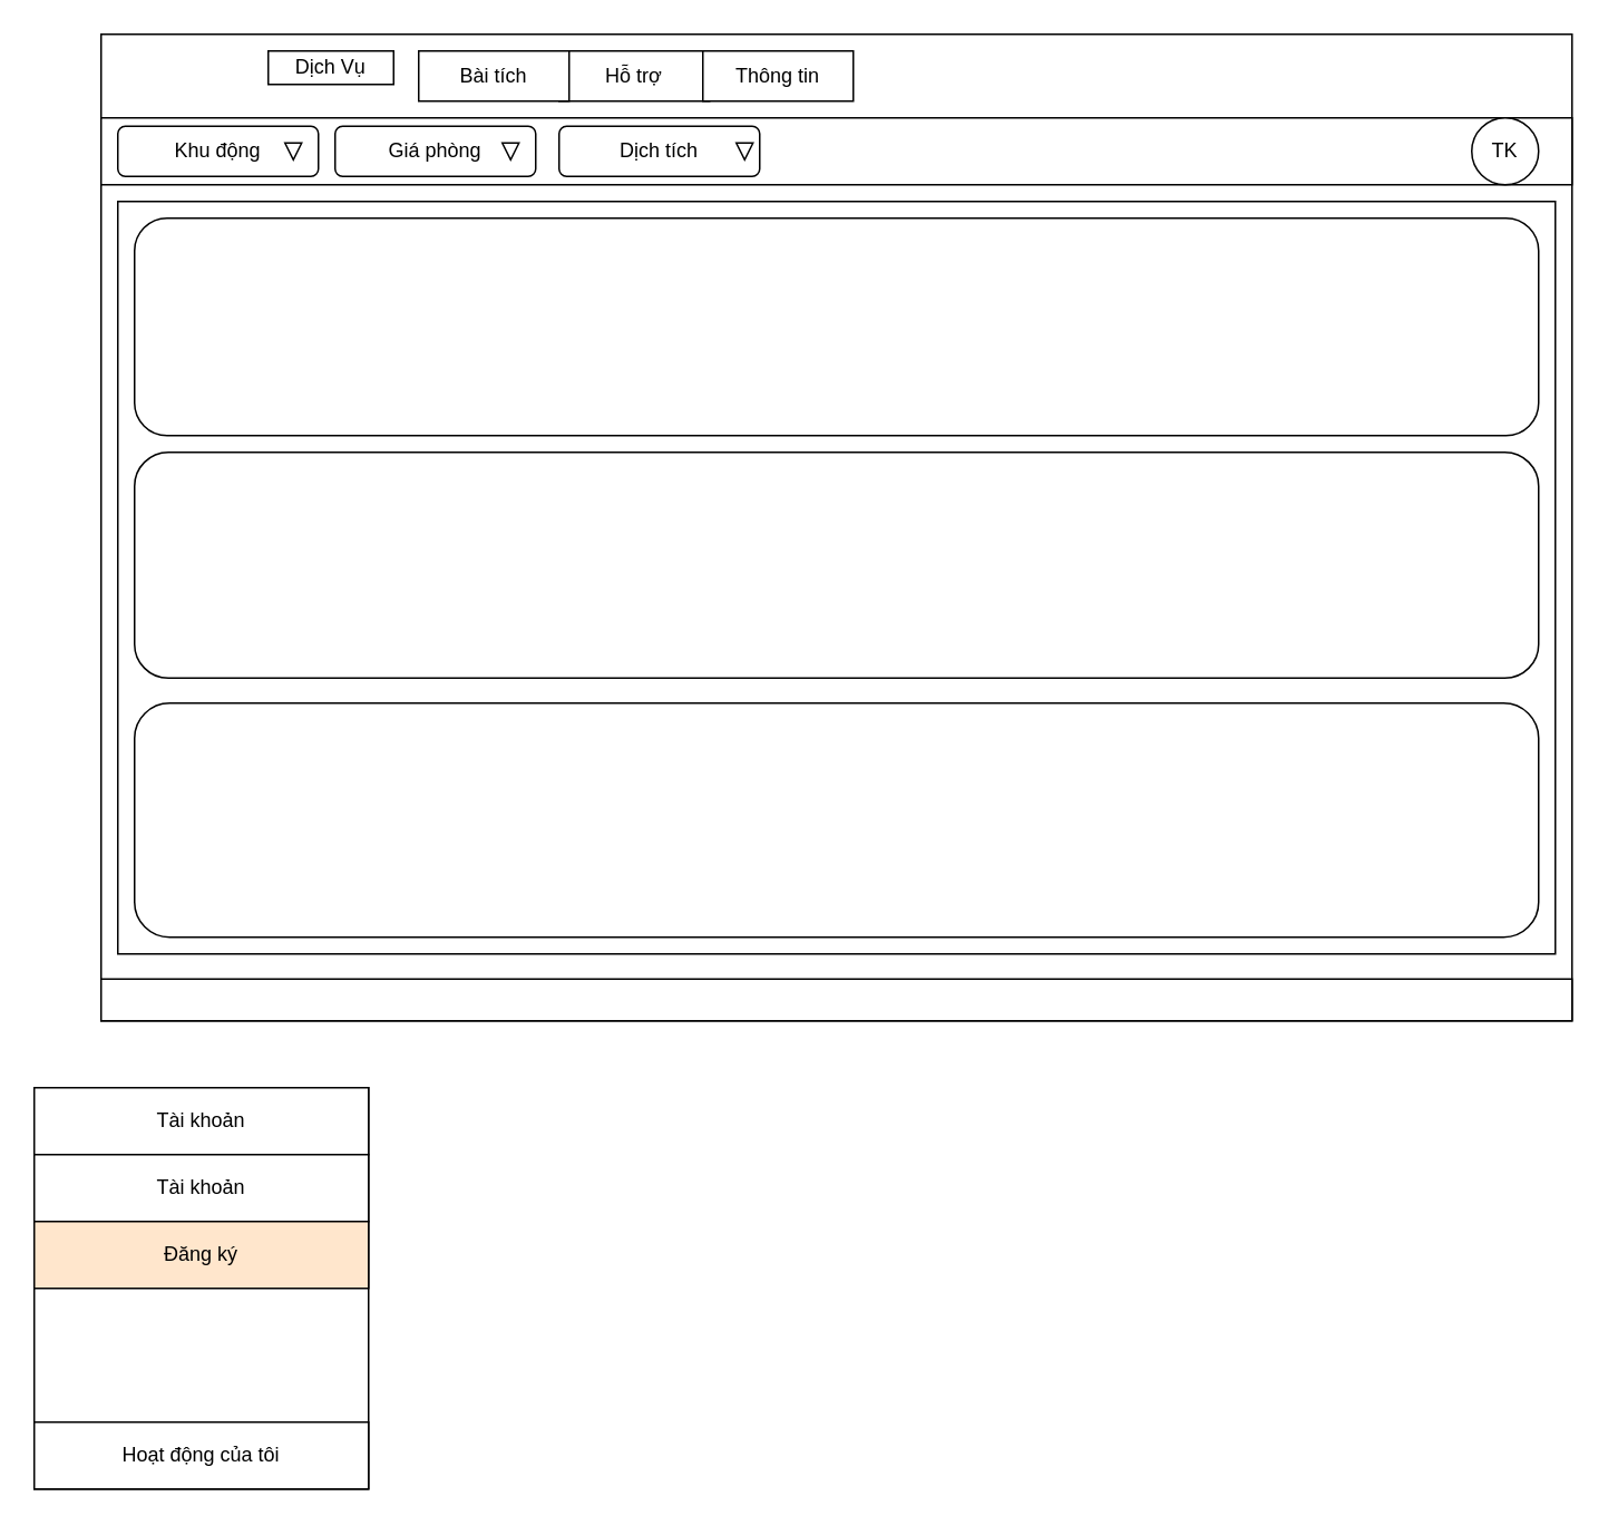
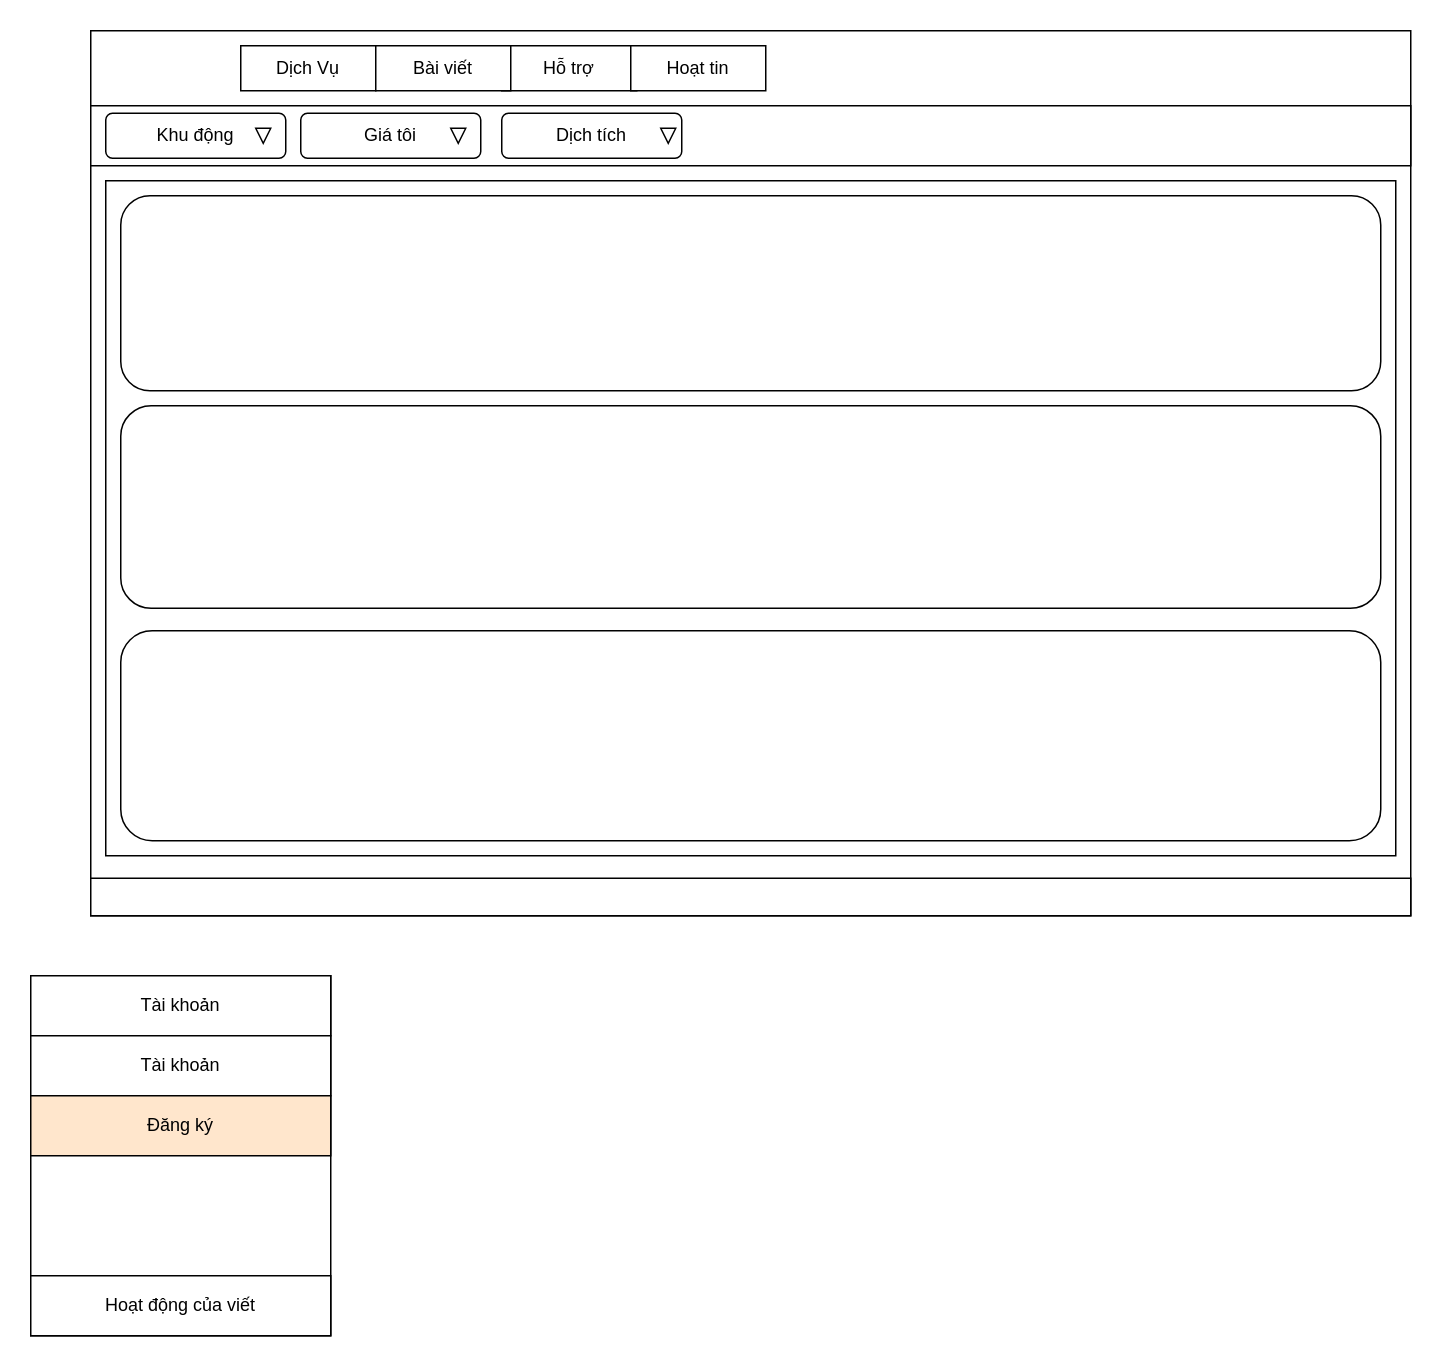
- <mxCell id="17" value="Dịch Vụ" style="rounded=0;whiteSpace=wrap;html=1;" parent="1" vertex="1"><mxGeometry x="160" y="30" width="75" height="20" as="geometry" /></mxCell>
+ <mxCell id="17" value="Dịch Vụ" style="rounded=0;whiteSpace=wrap;html=1;" parent="1" vertex="1"><mxGeometry x="160" y="30" width="90" height="30" as="geometry" /></mxCell>
- <mxCell id="24" value="Bài tích" style="rounded=0;whiteSpace=wrap;html=1;" vertex="1" parent="1"><mxGeometry x="250" y="30" width="90" height="30" as="geometry" /></mxCell>
+ <mxCell id="24" value="Bài viết" style="rounded=0;whiteSpace=wrap;html=1;" vertex="1" parent="1"><mxGeometry x="250" y="30" width="90" height="30" as="geometry" /></mxCell>
- <mxCell id="19" value="Thông tin" style="rounded=0;whiteSpace=wrap;html=1;" parent="1" vertex="1"><mxGeometry x="420" y="30" width="90" height="30" as="geometry" /></mxCell>
+ <mxCell id="19" value="Hoạt tin" style="rounded=0;whiteSpace=wrap;html=1;" parent="1" vertex="1"><mxGeometry x="420" y="30" width="90" height="30" as="geometry" /></mxCell>
- <mxCell id="7" value="Giá phòng" style="rounded=1;whiteSpace=wrap;html=1;" parent="1" vertex="1"><mxGeometry x="200" y="75" width="120" height="30" as="geometry" /></mxCell>
+ <mxCell id="7" value="Giá tôi" style="rounded=1;whiteSpace=wrap;html=1;" parent="1" vertex="1"><mxGeometry x="200" y="75" width="120" height="30" as="geometry" /></mxCell>
- <mxCell id="4" value="TK" style="ellipse;whiteSpace=wrap;html=1;aspect=fixed;" parent="1" vertex="1"><mxGeometry x="880" y="70" width="40" height="40" as="geometry" /></mxCell>
- <mxCell id="16" value="Hoạt động của tôi" style="rounded=0;whiteSpace=wrap;html=1;" parent="1" vertex="1"><mxGeometry x="20" y="850" width="200" height="40" as="geometry" /></mxCell>
+ <mxCell id="16" value="Hoạt động của viết" style="rounded=0;whiteSpace=wrap;html=1;" parent="1" vertex="1"><mxGeometry x="20" y="850" width="200" height="40" as="geometry" /></mxCell>
